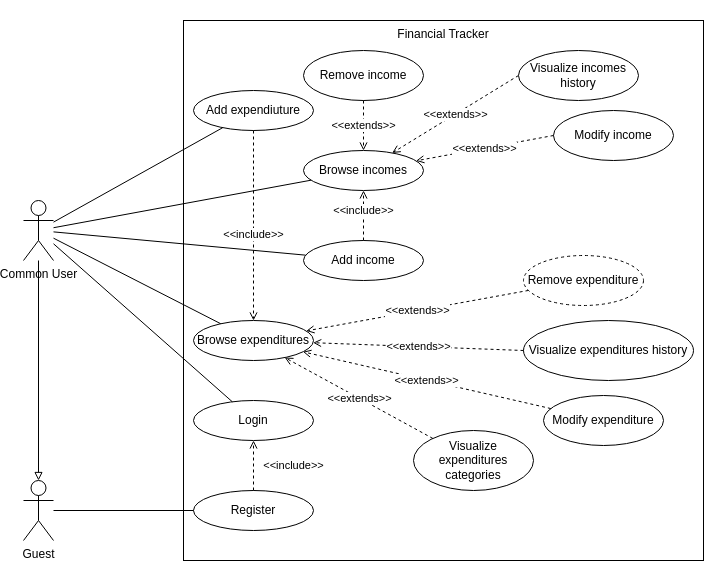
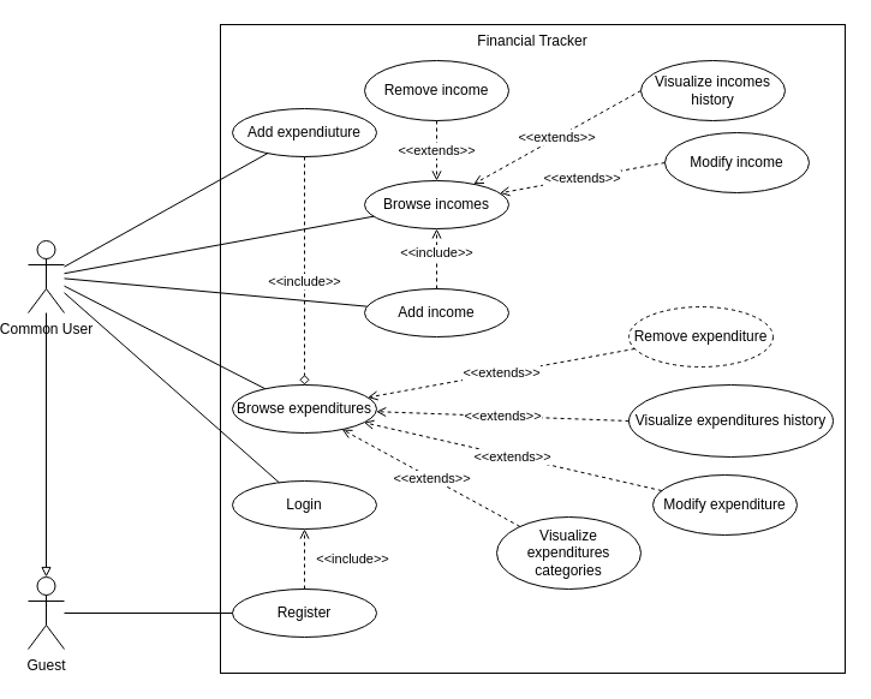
- <mxCell id="13" value="Visualize incomes history" style="ellipse;whiteSpace=wrap;html=1;" parent="1" vertex="1"><mxGeometry x="515" y="50" width="120" height="50" as="geometry" /></mxCell>
+ <mxCell id="13" value="Visualize incomes history" style="ellipse;whiteSpace=wrap;html=1;" parent="1" vertex="1"><mxGeometry x="530" y="50" width="120" height="50" as="geometry" /></mxCell>
- <mxCell id="27" value="&amp;lt;&amp;lt;include&amp;gt;&amp;gt;" style="endArrow=open;html=1;rounded=0;dashed=1;endFill=0;" edge="1" parent="1" source="4" target="8"><mxGeometry x="0.091" width="50" height="50" relative="1" as="geometry"><mxPoint x="260" y="380" as="sourcePoint" /><mxPoint x="260" y="360" as="targetPoint" /><Array as="points" /><mxPoint as="offset" /></mxGeometry></mxCell>
+ <mxCell id="27" value="&amp;lt;&amp;lt;include&amp;gt;&amp;gt;" style="endArrow=diamond;html=1;rounded=0;dashed=1;endFill=0;" edge="1" parent="1" source="4" target="8"><mxGeometry x="0.091" width="50" height="50" relative="1" as="geometry"><mxPoint x="260" y="380" as="sourcePoint" /><mxPoint x="260" y="360" as="targetPoint" /><Array as="points" /><mxPoint as="offset" /></mxGeometry></mxCell>
